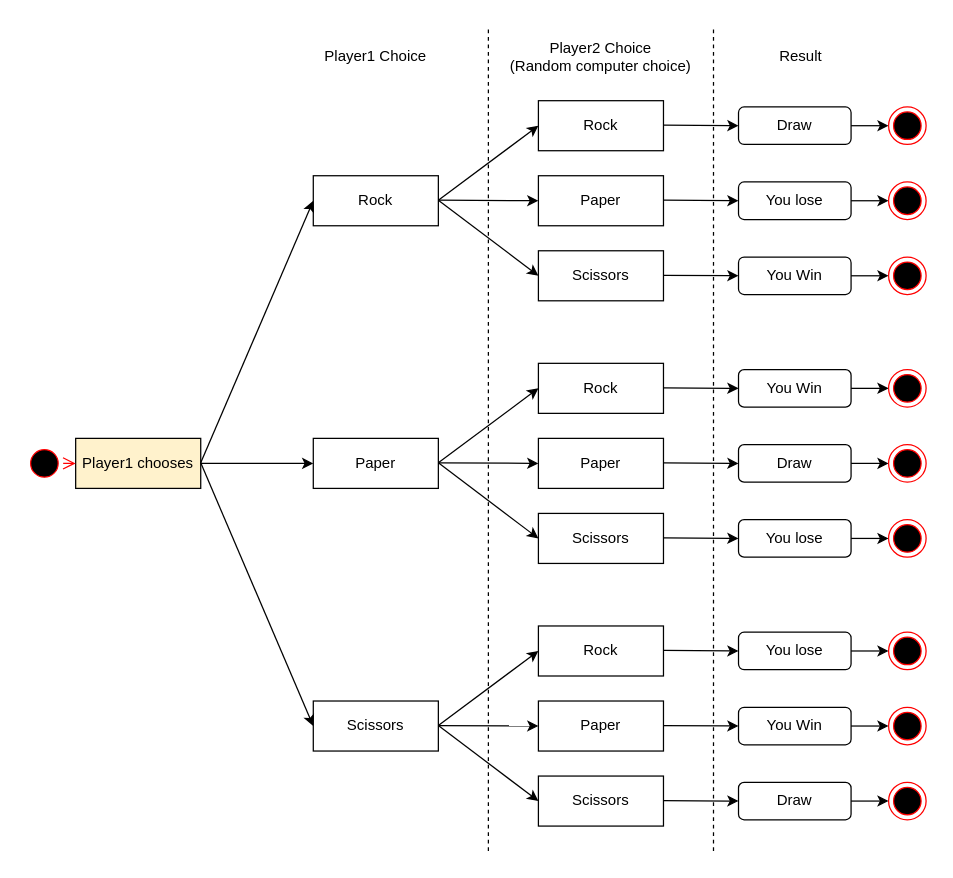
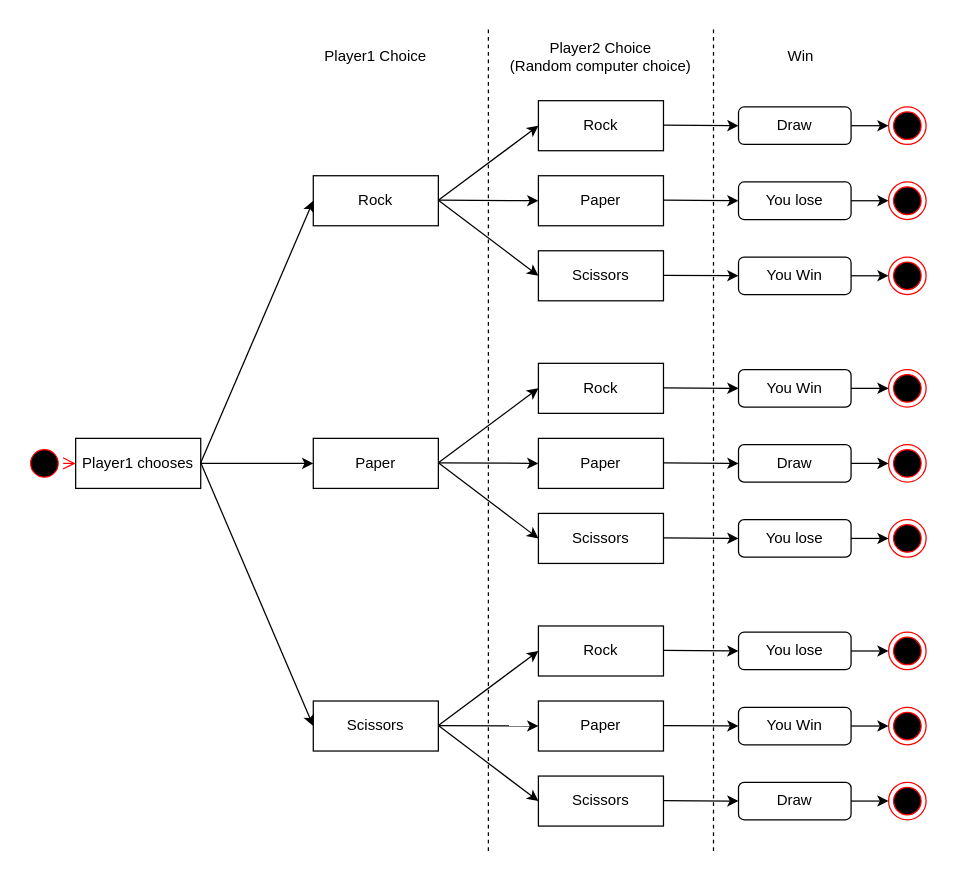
- <mxCell id="40" value="Result" style="text;html=1;strokeColor=none;fillColor=none;align=center;verticalAlign=middle;whiteSpace=wrap;rounded=0;" vertex="1" parent="1"><mxGeometry x="590" y="30" width="100" height="30" as="geometry" /></mxCell>
+ <mxCell id="40" value="Win" style="text;html=1;strokeColor=none;fillColor=none;align=center;verticalAlign=middle;whiteSpace=wrap;rounded=0;" vertex="1" parent="1"><mxGeometry x="590" y="30" width="100" height="30" as="geometry" /></mxCell>
- <mxCell id="2" value="Player1 chooses" style="rounded=0;whiteSpace=wrap;html=1;fillColor=#fff2cc;" vertex="1" parent="1"><mxGeometry x="60" y="350" width="100" height="40" as="geometry" /></mxCell>
+ <mxCell id="2" value="Player1 chooses" style="rounded=0;whiteSpace=wrap;html=1;" vertex="1" parent="1"><mxGeometry x="60" y="350" width="100" height="40" as="geometry" /></mxCell>
